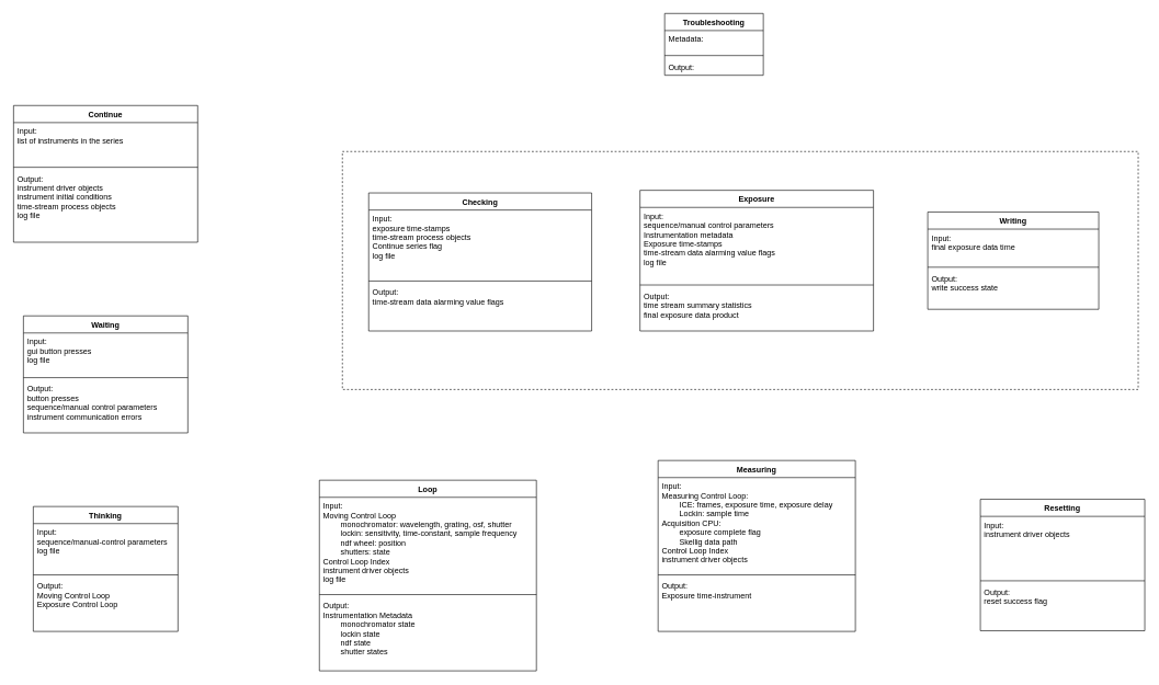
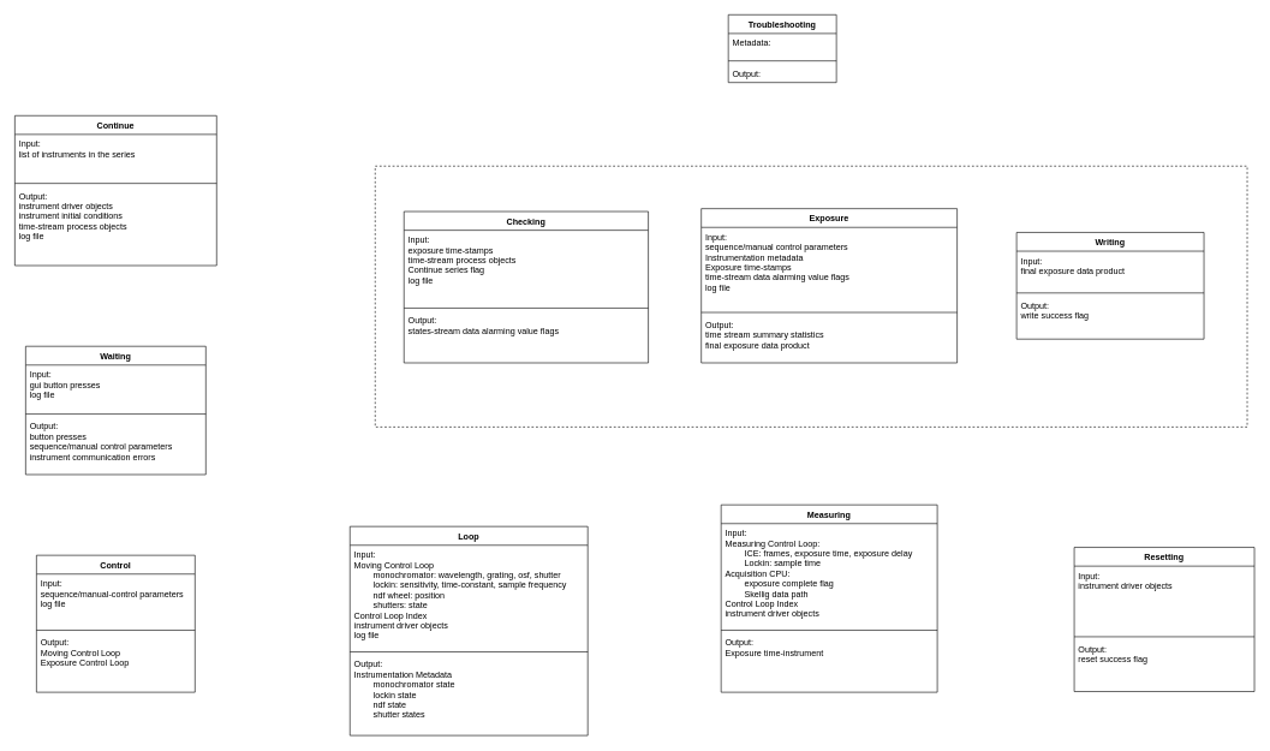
- <mxCell id="32" value="Input:&#10;final exposure data time" style="text;strokeColor=none;fillColor=none;align=left;verticalAlign=top;spacingLeft=4;spacingRight=4;overflow=hidden;rotatable=0;points=[[0,0.5],[1,0.5]];portConstraint=eastwest;" parent="31" vertex="1"><mxGeometry y="26" width="260" height="54" as="geometry" /></mxCell>
+ <mxCell id="32" value="Input:&#10;final exposure data product" style="text;strokeColor=none;fillColor=none;align=left;verticalAlign=top;spacingLeft=4;spacingRight=4;overflow=hidden;rotatable=0;points=[[0,0.5],[1,0.5]];portConstraint=eastwest;" parent="31" vertex="1"><mxGeometry y="26" width="260" height="54" as="geometry" /></mxCell>
- <mxCell id="34" value="Output:&#10;write success state" style="text;strokeColor=none;fillColor=none;align=left;verticalAlign=top;spacingLeft=4;spacingRight=4;overflow=hidden;rotatable=0;points=[[0,0.5],[1,0.5]];portConstraint=eastwest;" parent="31" vertex="1"><mxGeometry y="88" width="260" height="60" as="geometry" /></mxCell>
+ <mxCell id="34" value="Output:&#10;write success flag" style="text;strokeColor=none;fillColor=none;align=left;verticalAlign=top;spacingLeft=4;spacingRight=4;overflow=hidden;rotatable=0;points=[[0,0.5],[1,0.5]];portConstraint=eastwest;" parent="31" vertex="1"><mxGeometry y="88" width="260" height="60" as="geometry" /></mxCell>
- <mxCell id="26" value="Output:&#10;time-stream data alarming value flags" style="text;strokeColor=none;fillColor=none;align=left;verticalAlign=top;spacingLeft=4;spacingRight=4;overflow=hidden;rotatable=0;points=[[0,0.5],[1,0.5]];portConstraint=eastwest;" parent="23" vertex="1"><mxGeometry y="138" width="339" height="72" as="geometry" /></mxCell>
+ <mxCell id="26" value="Output:&#10;states-stream data alarming value flags" style="text;strokeColor=none;fillColor=none;align=left;verticalAlign=top;spacingLeft=4;spacingRight=4;overflow=hidden;rotatable=0;points=[[0,0.5],[1,0.5]];portConstraint=eastwest;" parent="23" vertex="1"><mxGeometry y="138" width="339" height="72" as="geometry" /></mxCell>
- <mxCell id="11" value="Thinking" style="swimlane;fontStyle=1;align=center;verticalAlign=top;childLayout=stackLayout;horizontal=1;startSize=26;horizontalStack=0;resizeParent=1;resizeParentMax=0;resizeLast=0;collapsible=1;marginBottom=0;" parent="1" vertex="1"><mxGeometry x="50" y="770" width="220" height="190" as="geometry" /></mxCell>
+ <mxCell id="11" value="Control" style="swimlane;fontStyle=1;align=center;verticalAlign=top;childLayout=stackLayout;horizontal=1;startSize=26;horizontalStack=0;resizeParent=1;resizeParentMax=0;resizeLast=0;collapsible=1;marginBottom=0;" parent="1" vertex="1"><mxGeometry x="50" y="770" width="220" height="190" as="geometry" /></mxCell>
